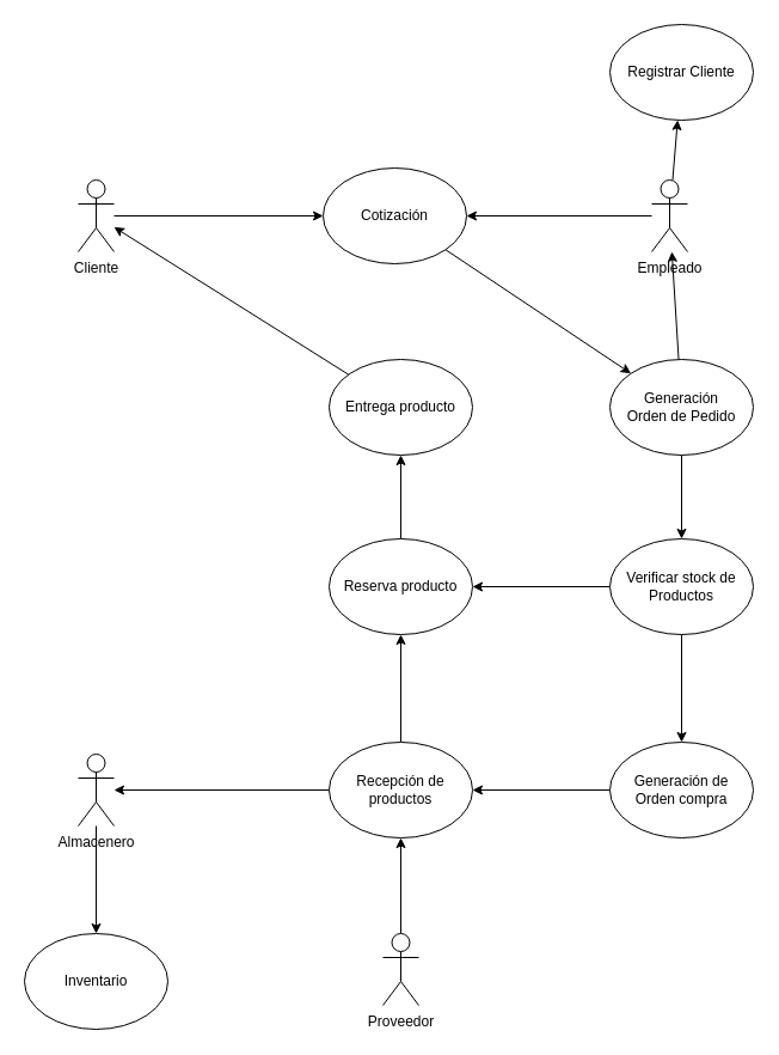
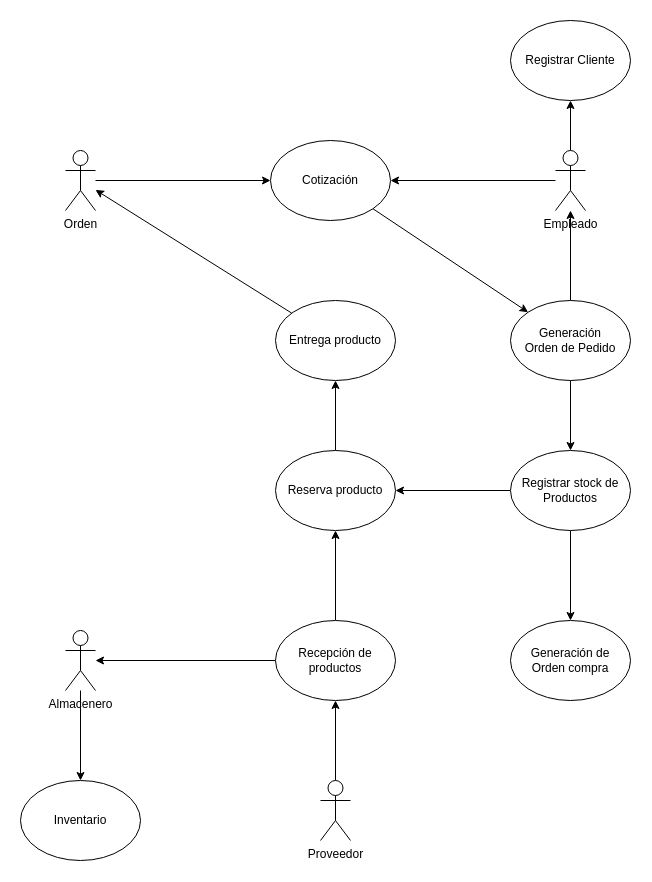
- <mxCell id="5" value="Empleado" style="shape=umlActor;verticalLabelPosition=bottom;verticalAlign=top;html=1;outlineConnect=0;" parent="1" vertex="1"><mxGeometry x="545" y="150" width="30" height="60" as="geometry" /></mxCell>
+ <mxCell id="5" value="Empleado" style="shape=umlActor;verticalLabelPosition=bottom;verticalAlign=top;html=1;outlineConnect=0;" parent="1" vertex="1"><mxGeometry x="555" y="150" width="30" height="60" as="geometry" /></mxCell>
- <mxCell id="15" value="Cliente" style="shape=umlActor;verticalLabelPosition=bottom;verticalAlign=top;html=1;outlineConnect=0;" parent="1" vertex="1"><mxGeometry x="65" y="150" width="30" height="60" as="geometry" /></mxCell>
+ <mxCell id="15" value="Orden" style="shape=umlActor;verticalLabelPosition=bottom;verticalAlign=top;html=1;outlineConnect=0;" parent="1" vertex="1"><mxGeometry x="65" y="150" width="30" height="60" as="geometry" /></mxCell>
- <mxCell id="8" value="Verificar stock de Productos" style="ellipse;whiteSpace=wrap;html=1;" parent="1" vertex="1"><mxGeometry x="510" y="450" width="120" height="80" as="geometry" /></mxCell>
+ <mxCell id="8" value="Registrar stock de Productos" style="ellipse;whiteSpace=wrap;html=1;" parent="1" vertex="1"><mxGeometry x="510" y="450" width="120" height="80" as="geometry" /></mxCell>
- <mxCell id="20" style="edgeStyle=none;html=1;" parent="1" source="21" target="26" edge="1"><mxGeometry relative="1" as="geometry" /></mxCell>
